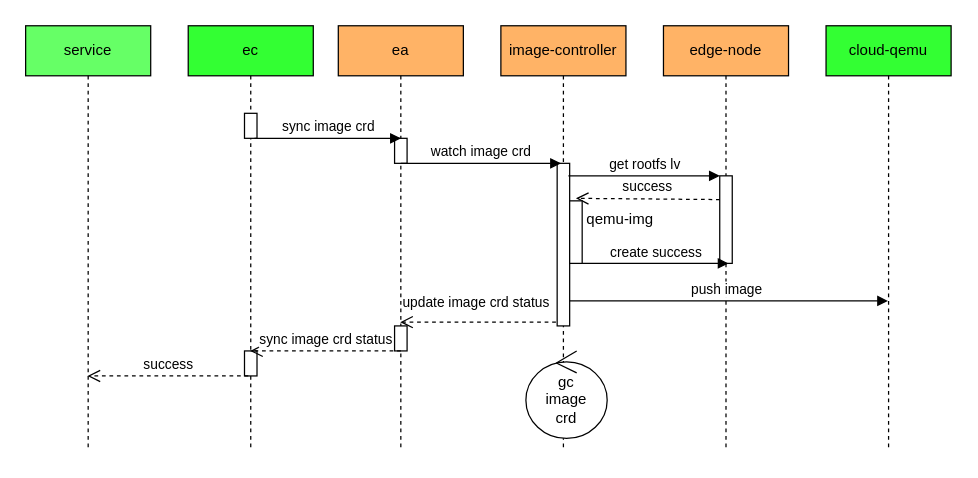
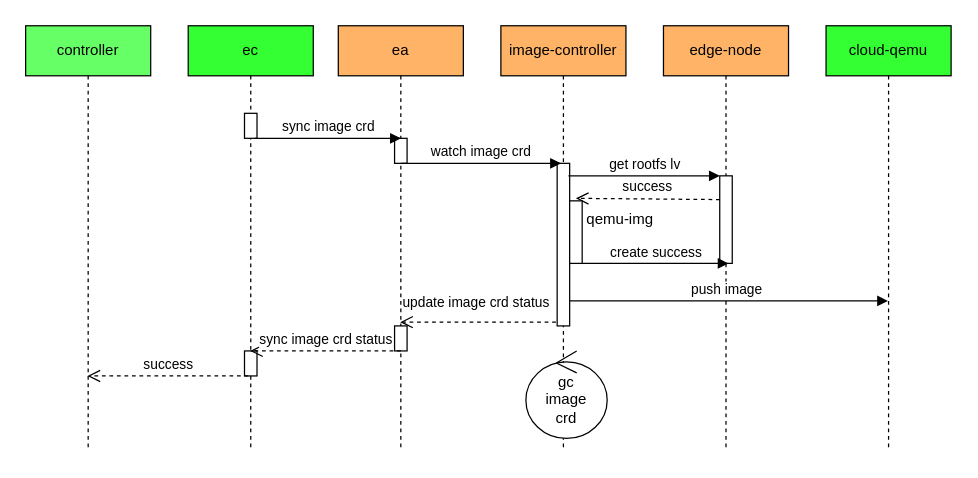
- <mxCell id="2" value="service" style="shape=umlLifeline;perimeter=lifelinePerimeter;whiteSpace=wrap;html=1;container=1;collapsible=0;recursiveResize=0;outlineConnect=0;fillColor=#66FF66;" parent="1" vertex="1"><mxGeometry x="20" y="20" width="100" height="340" as="geometry" /></mxCell>
+ <mxCell id="2" value="controller" style="shape=umlLifeline;perimeter=lifelinePerimeter;whiteSpace=wrap;html=1;container=1;collapsible=0;recursiveResize=0;outlineConnect=0;fillColor=#66FF66;" parent="1" vertex="1"><mxGeometry x="20" y="20" width="100" height="340" as="geometry" /></mxCell>
